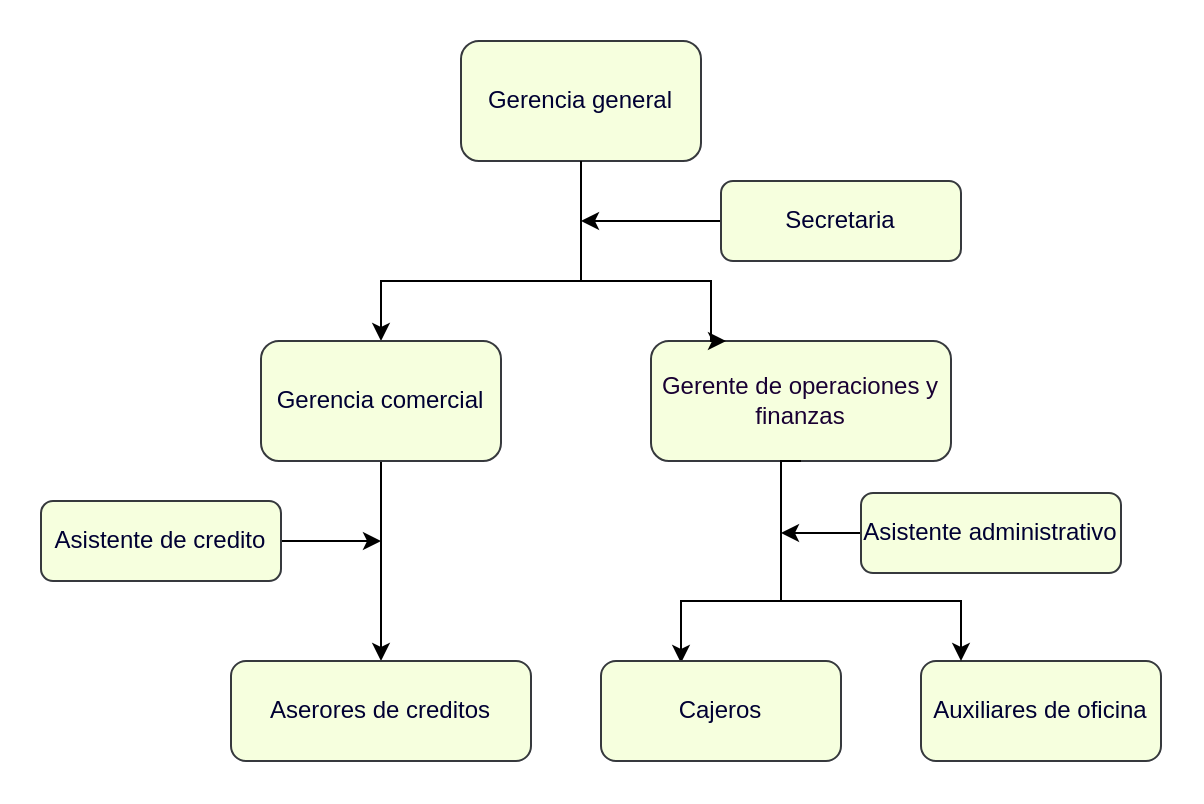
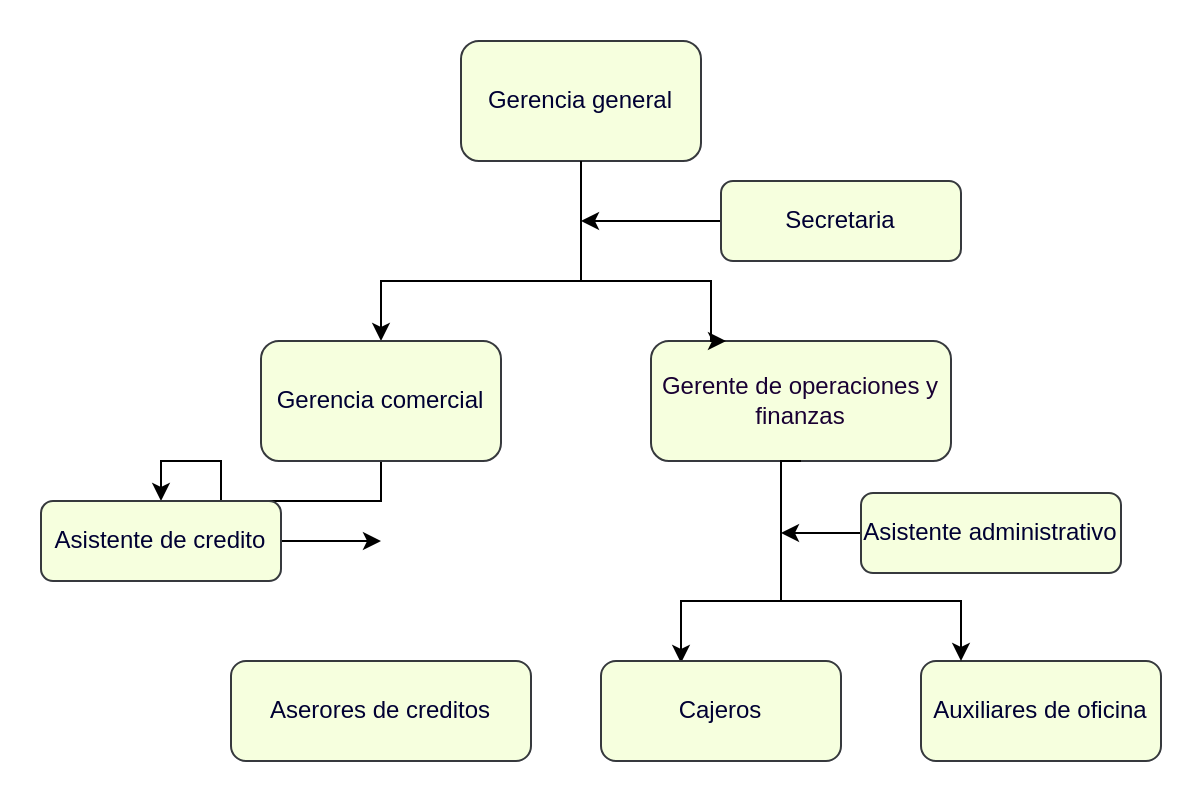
- <mxCell id="6" style="edgeStyle=orthogonalEdgeStyle;rounded=0;orthogonalLoop=1;jettySize=auto;html=1;entryX=0.5;entryY=0;entryDx=0;entryDy=0;" parent="1" source="7" target="14" edge="1"><mxGeometry relative="1" as="geometry" /></mxCell>
+ <mxCell id="6" style="edgeStyle=orthogonalEdgeStyle;rounded=0;orthogonalLoop=1;jettySize=auto;html=1;" parent="1" source="7" target="11" edge="1"><mxGeometry relative="1" as="geometry" /></mxCell>
